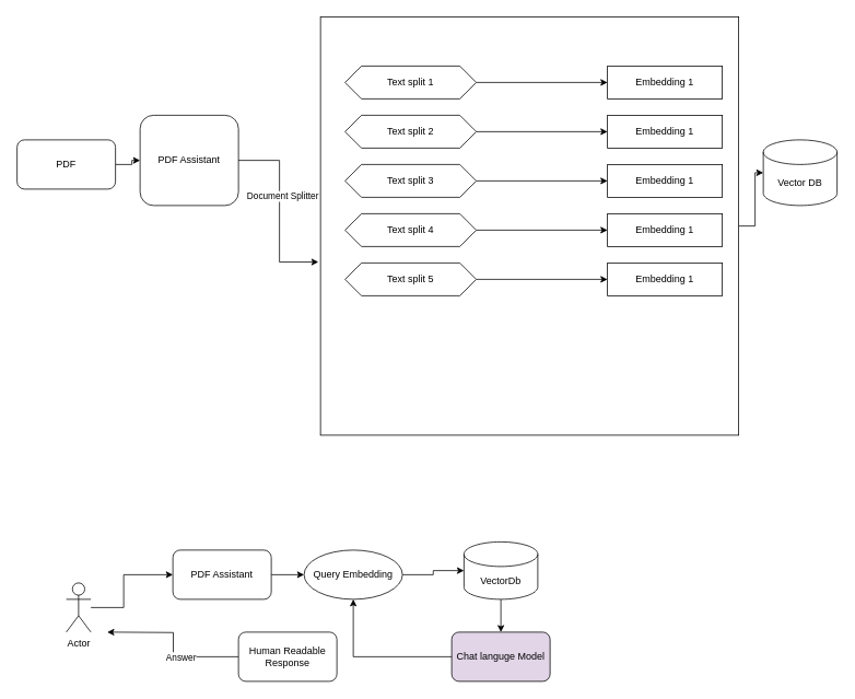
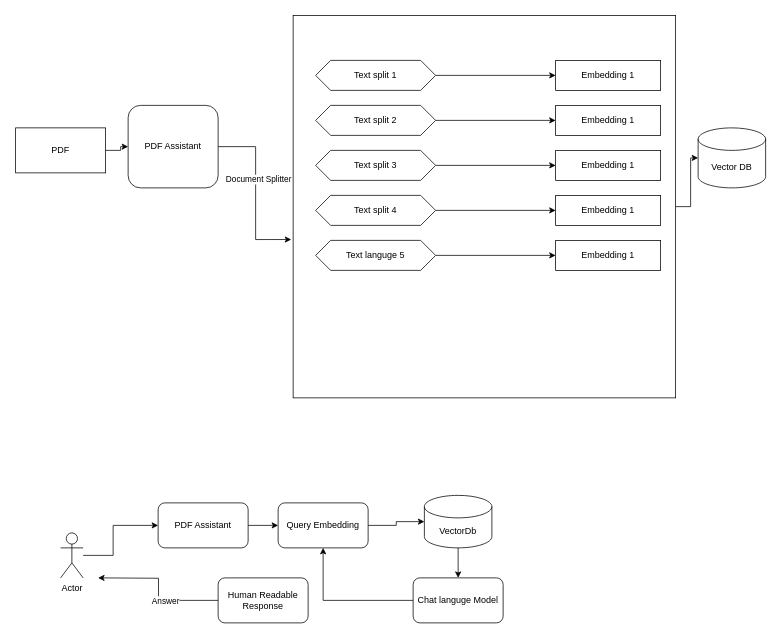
- <mxCell id="3" value="PDF" style="rounded=1;whiteSpace=wrap;html=1;" vertex="1" parent="1"><mxGeometry x="20" y="170" width="120" height="60" as="geometry" /></mxCell>
+ <mxCell id="3" value="PDF" style="whiteSpace=wrap;html=1;rounded=0;" vertex="1" parent="1"><mxGeometry x="20" y="170" width="120" height="60" as="geometry" /></mxCell>
- <mxCell id="19" value="Text split 5" style="shape=hexagon;perimeter=hexagonPerimeter2;whiteSpace=wrap;html=1;fixedSize=1;" vertex="1" parent="1"><mxGeometry x="420" y="320" width="160" height="40" as="geometry" /></mxCell>
+ <mxCell id="19" value="Text languge 5" style="shape=hexagon;perimeter=hexagonPerimeter2;whiteSpace=wrap;html=1;fixedSize=1;" vertex="1" parent="1"><mxGeometry x="420" y="320" width="160" height="40" as="geometry" /></mxCell>
- <mxCell id="30" value="Query Embedding" style="ellipse;whiteSpace=wrap;html=1;" vertex="1" parent="1"><mxGeometry x="370" y="670" width="120" height="60" as="geometry" /></mxCell>
+ <mxCell id="30" value="Query Embedding" style="rounded=1;whiteSpace=wrap;html=1;" vertex="1" parent="1"><mxGeometry x="370" y="670" width="120" height="60" as="geometry" /></mxCell>
- <mxCell id="34" value="Chat languge Model" style="rounded=1;whiteSpace=wrap;html=1;fillColor=#e1d5e7;" vertex="1" parent="1"><mxGeometry x="550" y="770" width="120" height="60" as="geometry" /></mxCell>
+ <mxCell id="34" value="Chat languge Model" style="rounded=1;whiteSpace=wrap;html=1;" vertex="1" parent="1"><mxGeometry x="550" y="770" width="120" height="60" as="geometry" /></mxCell>
